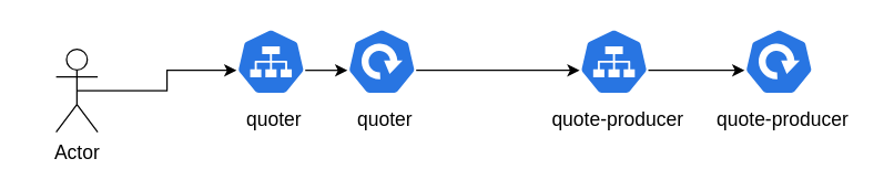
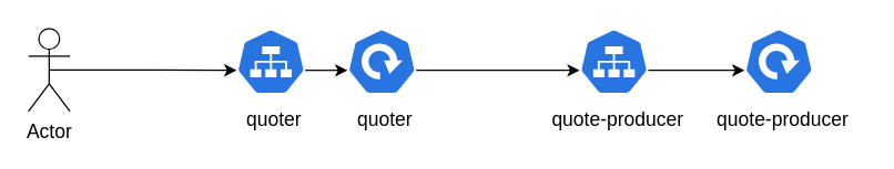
- <mxCell id="3" value="Actor" style="shape=umlActor;verticalLabelPosition=bottom;verticalAlign=top;html=1;outlineConnect=0;fontSize=14;" vertex="1" parent="1"><mxGeometry x="40" y="35" width="30" height="60" as="geometry" /></mxCell>
+ <mxCell id="3" value="Actor" style="shape=umlActor;verticalLabelPosition=bottom;verticalAlign=top;html=1;outlineConnect=0;fontSize=14;" vertex="1" parent="1"><mxGeometry x="20" y="20" width="30" height="60" as="geometry" /></mxCell>
